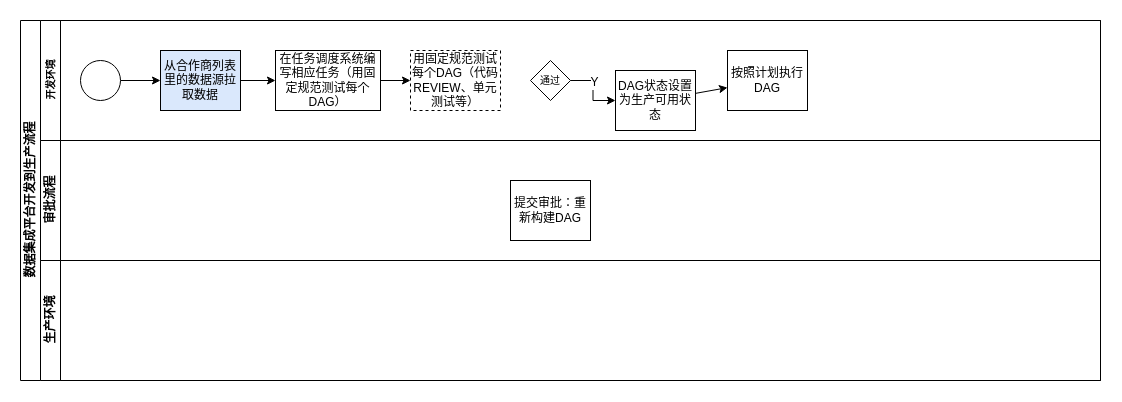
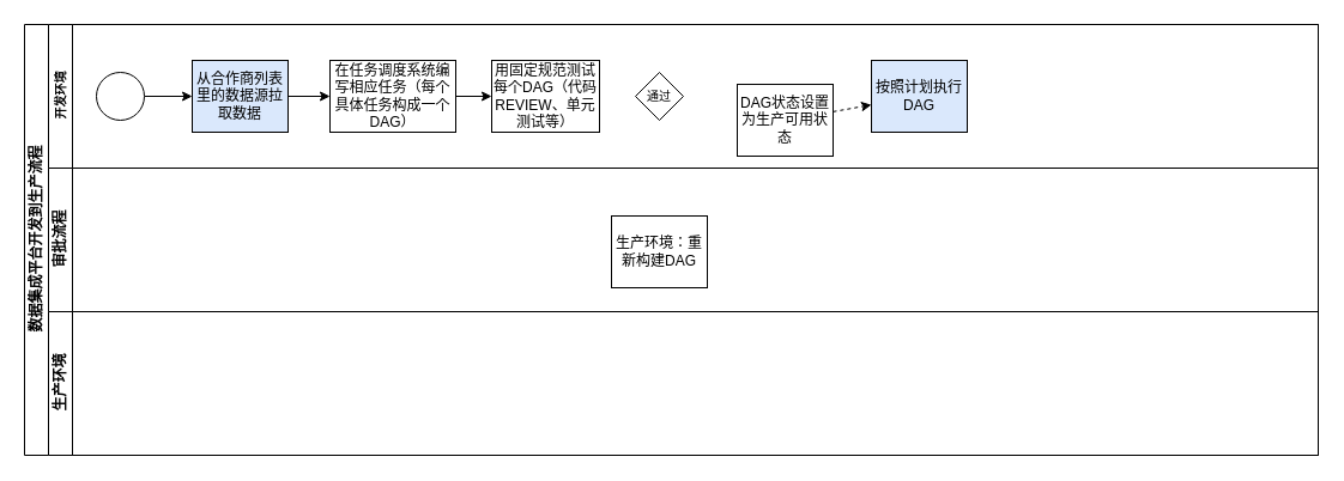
- <mxCell id="7" value="在任务调度系统编写相应任务（用固定规范测试每个DAG）" style="rounded=0;whiteSpace=wrap;html=1;fontFamily=Helvetica;fontSize=12;fontColor=#000000;align=center;" parent="3" vertex="1"><mxGeometry x="235" y="30" width="105" height="60" as="geometry" /></mxCell>
+ <mxCell id="7" value="在任务调度系统编写相应任务（每个具体任务构成一个DAG）" style="rounded=0;whiteSpace=wrap;html=1;fontFamily=Helvetica;fontSize=12;fontColor=#000000;align=center;" parent="3" vertex="1"><mxGeometry x="235" y="30" width="105" height="60" as="geometry" /></mxCell>
- <mxCell id="8" value="用固定规范测试每个DAG（代码REVIEW、单元测试等）" style="rounded=0;whiteSpace=wrap;html=1;fontFamily=Helvetica;fontSize=12;fontColor=#000000;align=center;dashed=1;" vertex="1" parent="3"><mxGeometry x="370" y="30" width="90" height="60" as="geometry" /></mxCell>
+ <mxCell id="8" value="用固定规范测试每个DAG（代码REVIEW、单元测试等）" style="rounded=0;whiteSpace=wrap;html=1;fontFamily=Helvetica;fontSize=12;fontColor=#000000;align=center;" vertex="1" parent="3"><mxGeometry x="370" y="30" width="90" height="60" as="geometry" /></mxCell>
- <mxCell id="15" value="按照计划执行DAG" style="rounded=0;whiteSpace=wrap;html=1;fontFamily=Helvetica;fontSize=12;fontColor=#000000;align=center;" vertex="1" parent="3"><mxGeometry x="687" y="30" width="80" height="60" as="geometry" /></mxCell>
+ <mxCell id="15" value="按照计划执行DAG" style="rounded=0;whiteSpace=wrap;html=1;fontFamily=Helvetica;fontSize=12;fontColor=#000000;align=center;fillColor=#dae8fc;" vertex="1" parent="3"><mxGeometry x="687" y="30" width="80" height="60" as="geometry" /></mxCell>
- <mxCell id="13" value="" style="edgeStyle=orthogonalEdgeStyle;rounded=0;orthogonalLoop=1;jettySize=auto;html=1;endArrow=classic;endFill=1;" edge="1" parent="3" source="9" target="12"><mxGeometry relative="1" as="geometry"><mxPoint x="330" y="300" as="sourcePoint" /><mxPoint x="370" y="300" as="targetPoint" /></mxGeometry></mxCell>
- <mxCell id="14" value="Y" style="edgeLabel;html=1;align=center;verticalAlign=middle;resizable=0;points=[];fontSize=12;" vertex="1" connectable="0" parent="13"><mxGeometry x="-0.271" y="1" relative="1" as="geometry"><mxPoint as="offset" /></mxGeometry></mxCell>
- <mxCell id="16" value="" style="endArrow=classic;html=1;fontSize=12;" edge="1" parent="3" source="12" target="15"><mxGeometry width="50" height="50" relative="1" as="geometry"><mxPoint x="590" y="180" as="sourcePoint" /><mxPoint x="640" y="130" as="targetPoint" /></mxGeometry></mxCell>
+ <mxCell id="16" value="" style="endArrow=classic;html=1;fontSize=12;dashed=1;" edge="1" parent="3" source="12" target="15"><mxGeometry width="50" height="50" relative="1" as="geometry"><mxPoint x="590" y="180" as="sourcePoint" /><mxPoint x="640" y="130" as="targetPoint" /></mxGeometry></mxCell>
- <mxCell id="18" value="提交审批：重新构建DAG" style="rounded=0;whiteSpace=wrap;html=1;fontFamily=Helvetica;fontSize=12;fontColor=#000000;align=center;" vertex="1" parent="17"><mxGeometry x="470" y="40" width="80" height="60" as="geometry" /></mxCell>
+ <mxCell id="18" value="生产环境：重新构建DAG" style="rounded=0;whiteSpace=wrap;html=1;fontFamily=Helvetica;fontSize=12;fontColor=#000000;align=center;" vertex="1" parent="17"><mxGeometry x="470" y="40" width="80" height="60" as="geometry" /></mxCell>
